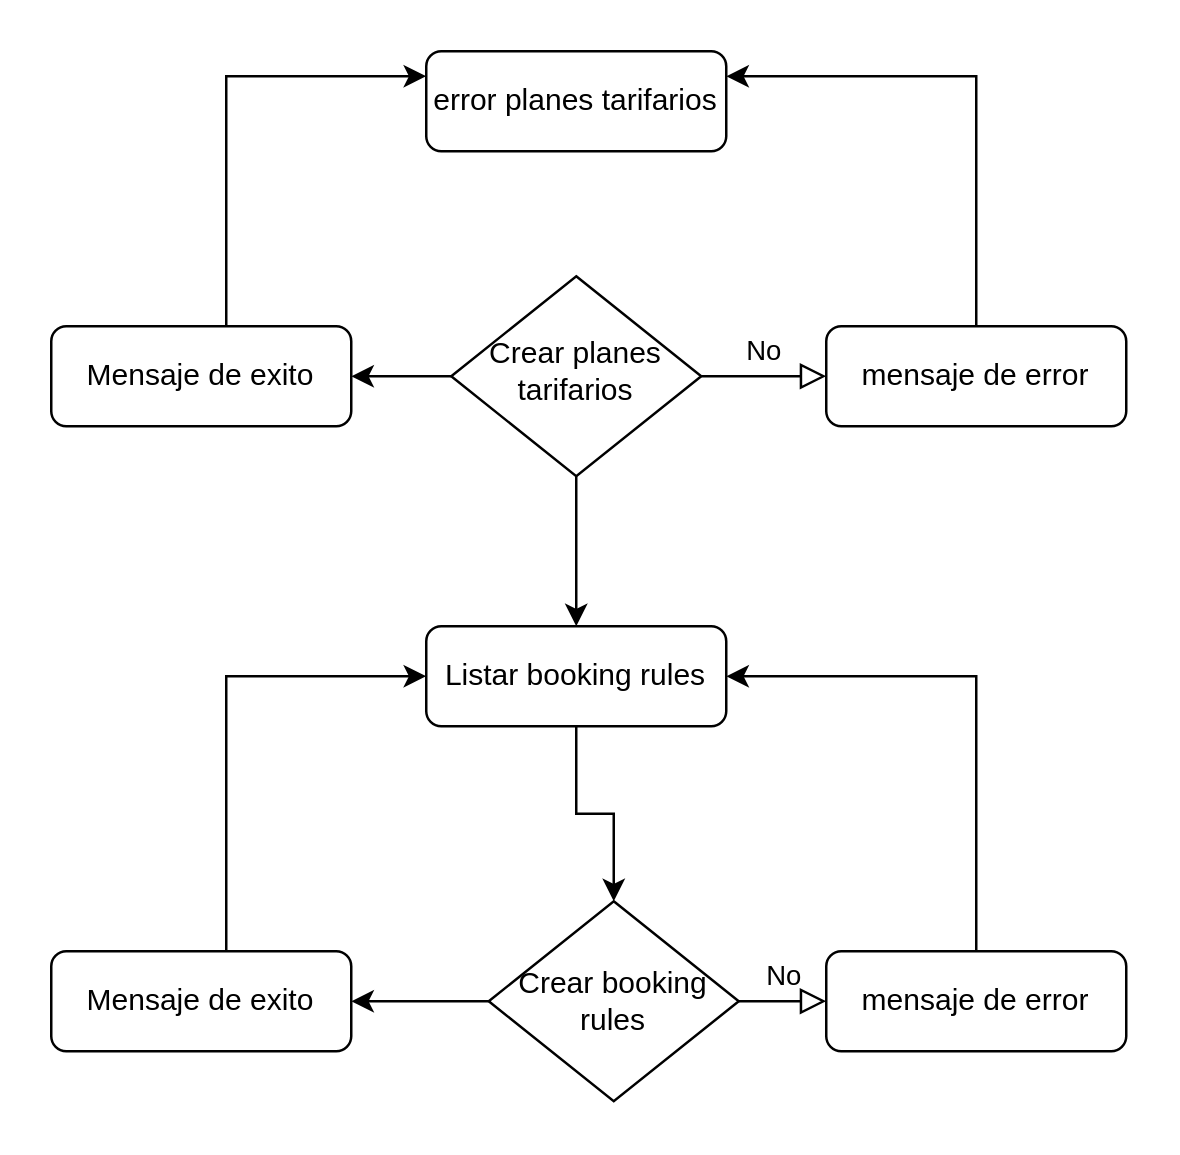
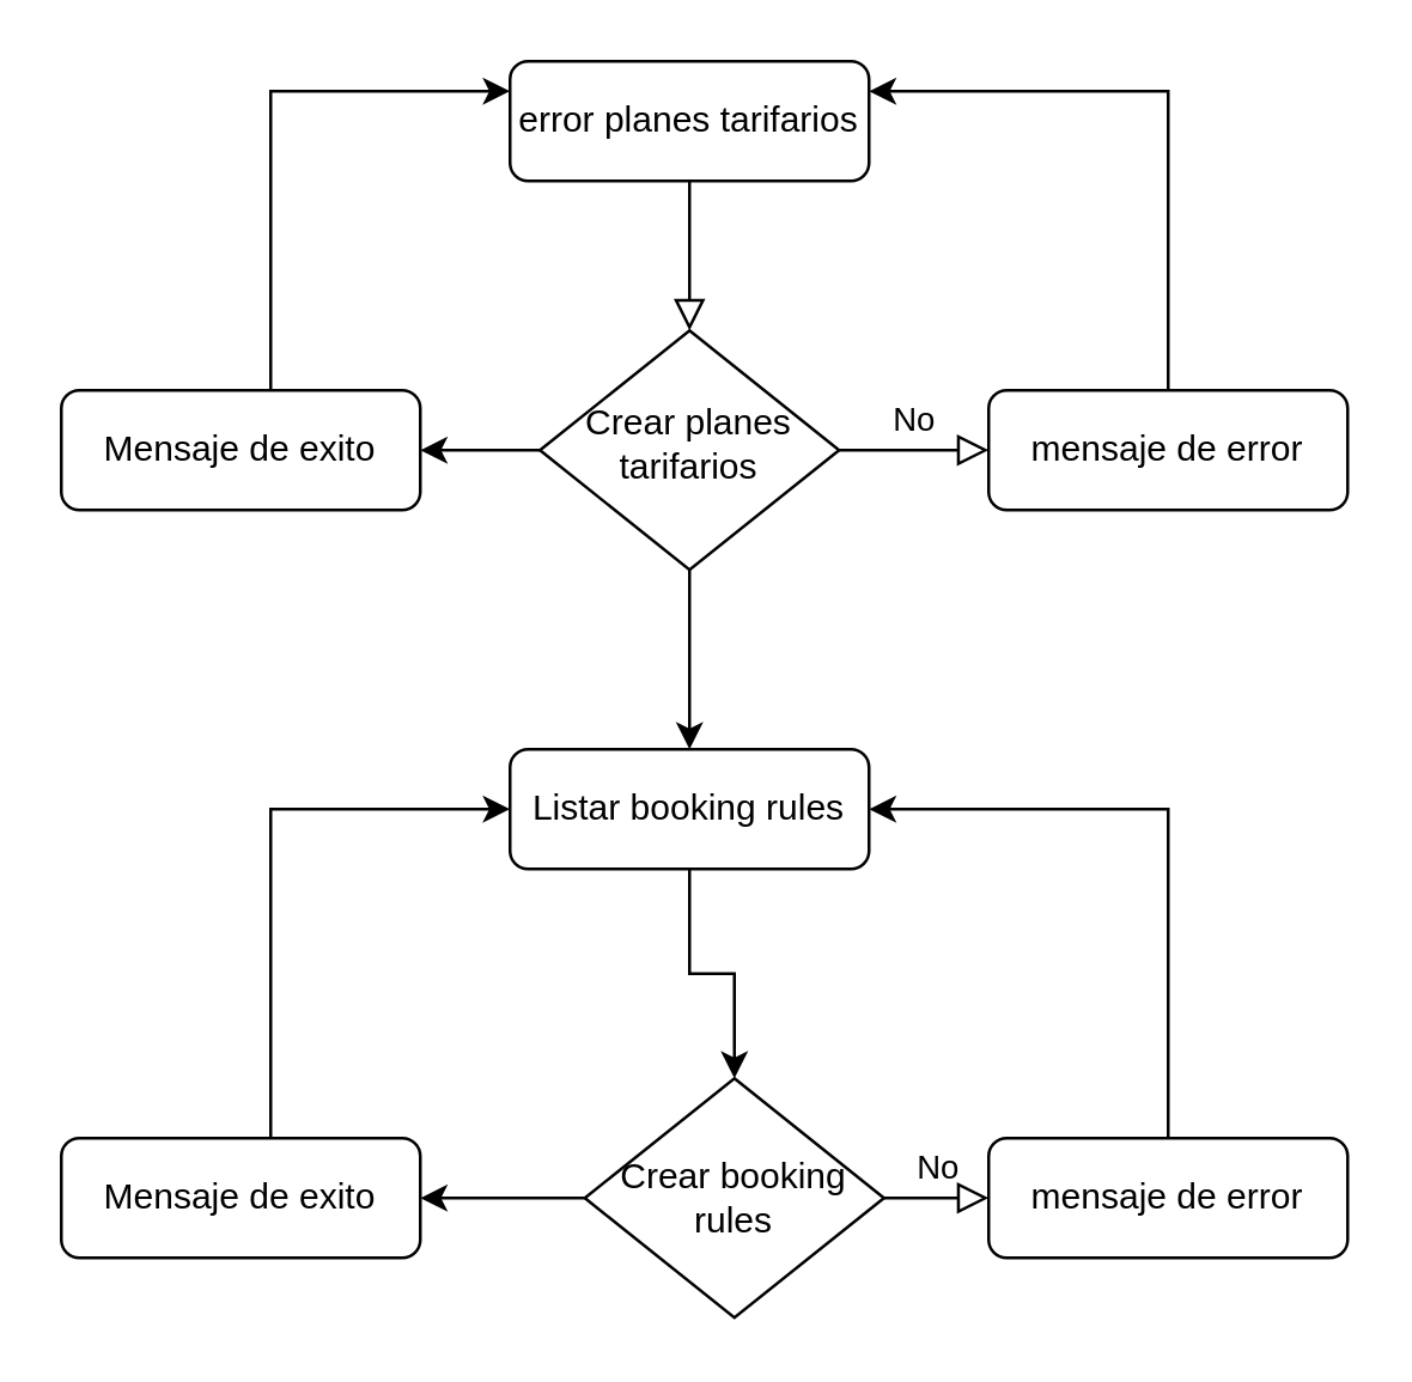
+ <mxCell id="2" value="" style="rounded=0;html=1;jettySize=auto;orthogonalLoop=1;fontSize=11;endArrow=block;endFill=0;endSize=8;strokeWidth=1;shadow=0;labelBackgroundColor=none;edgeStyle=orthogonalEdgeStyle;" parent="1" source="3" target="7" edge="1"><mxGeometry relative="1" as="geometry" /></mxCell>
